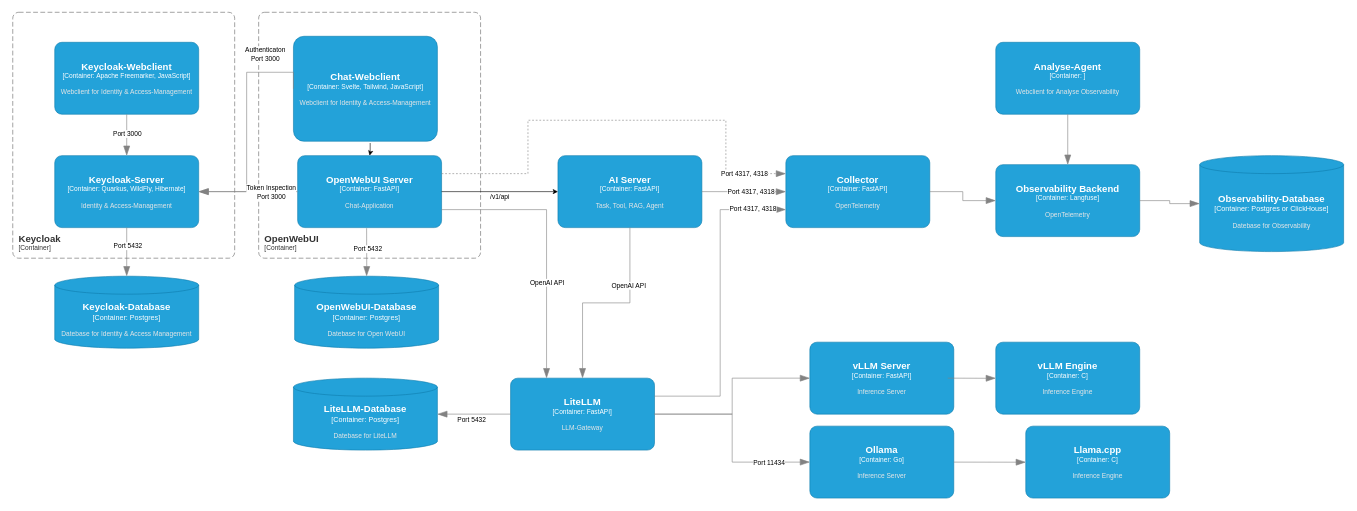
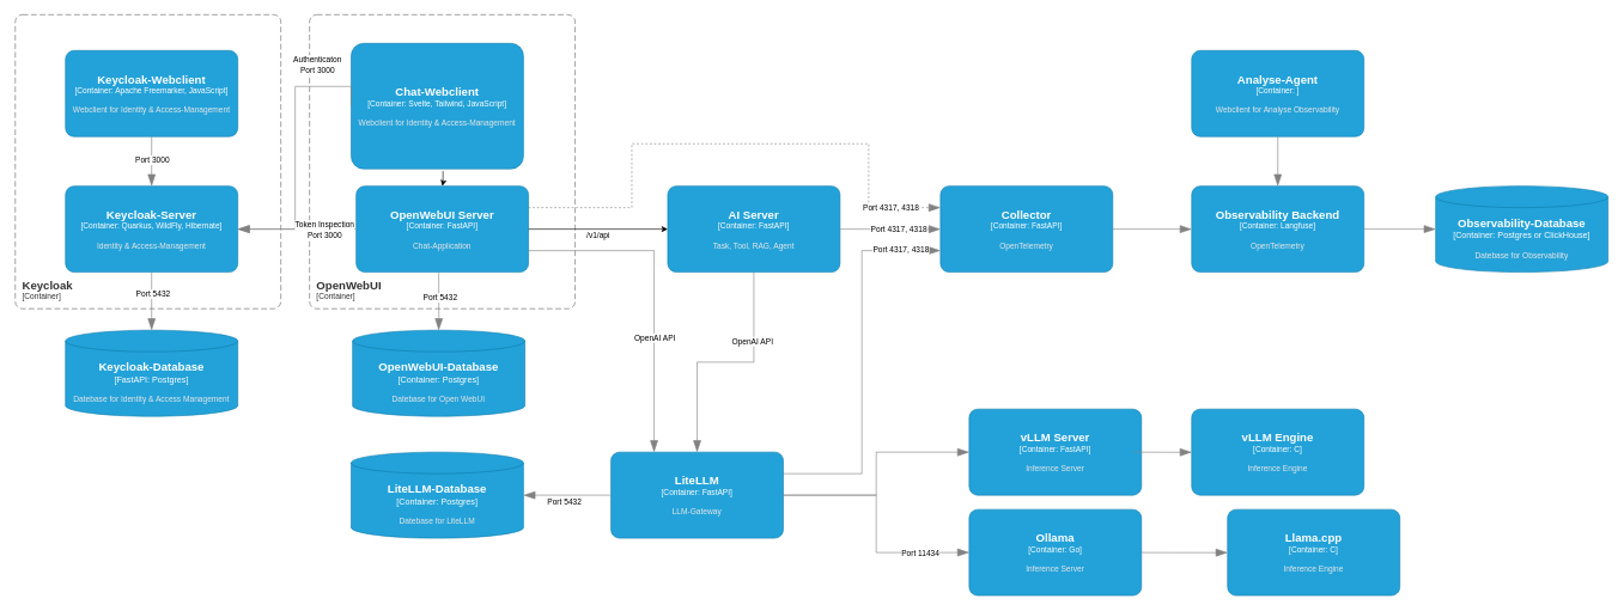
- <mxCell id="42" value="&lt;font style=&quot;font-size: 16px&quot;&gt;&lt;b&gt;Observability Backend&lt;/b&gt;&lt;/font&gt;&lt;div&gt;[Container: Langfuse]&lt;/div&gt;&lt;br&gt;&lt;div&gt;&lt;font style=&quot;font-size: 11px&quot;&gt;&lt;font color=&quot;#E6E6E6&quot;&gt;OpenTelemetry&lt;/font&gt;&lt;/div&gt;" style="rounded=1;whiteSpace=wrap;html=1;fontSize=11;labelBackgroundColor=none;fillColor=#23A2D9;fontColor=#ffffff;align=center;arcSize=10;strokeColor=#0E7DAD;metaEdit=1;resizable=0;points=[[0.25,0,0],[0.5,0,0],[0.75,0,0],[1,0.25,0],[1,0.5,0],[1,0.75,0],[0.75,1,0],[0.5,1,0],[0.25,1,0],[0,0.75,0],[0,0.5,0],[0,0.25,0]];" vertex="1" parent="1"><mxGeometry x="1659" y="274" width="240" height="120" as="geometry" /></mxCell>
+ <mxCell id="42" value="&lt;font style=&quot;font-size: 16px&quot;&gt;&lt;b&gt;Observability Backend&lt;/b&gt;&lt;/font&gt;&lt;div&gt;[Container: Langfuse]&lt;/div&gt;&lt;br&gt;&lt;div&gt;&lt;font style=&quot;font-size: 11px&quot;&gt;&lt;font color=&quot;#E6E6E6&quot;&gt;OpenTelemetry&lt;/font&gt;&lt;/div&gt;" style="rounded=1;whiteSpace=wrap;html=1;fontSize=11;labelBackgroundColor=none;fillColor=#23A2D9;fontColor=#ffffff;align=center;arcSize=10;strokeColor=#0E7DAD;metaEdit=1;resizable=0;points=[[0.25,0,0],[0.5,0,0],[0.75,0,0],[1,0.25,0],[1,0.5,0],[1,0.75,0],[0.75,1,0],[0.5,1,0],[0.25,1,0],[0,0.75,0],[0,0.5,0],[0,0.25,0]];" vertex="1" parent="1"><mxGeometry x="1659" y="259" width="240" height="120" as="geometry" /></mxCell>
- <mxCell id="43" value="&lt;font style=&quot;font-size: 16px&quot;&gt;&lt;b&gt;Observability-Database&lt;/b&gt;&lt;/font&gt;&lt;div&gt;[Container:&amp;nbsp;Postgres or ClickHouse]&lt;/div&gt;&lt;br&gt;&lt;div&gt;&lt;font style=&quot;font-size: 11px&quot;&gt;&lt;font color=&quot;#E6E6E6&quot;&gt;Datebase for Observability&lt;/font&gt;&lt;/div&gt;" style="shape=cylinder3;size=15;whiteSpace=wrap;html=1;boundedLbl=1;rounded=0;labelBackgroundColor=none;fillColor=#23A2D9;fontSize=12;fontColor=#ffffff;align=center;strokeColor=#0E7DAD;metaEdit=1;points=[[0.5,0,0],[1,0.25,0],[1,0.5,0],[1,0.75,0],[0.5,1,0],[0,0.75,0],[0,0.5,0],[0,0.25,0]];resizable=0;" vertex="1" parent="1"><mxGeometry x="1999" y="259" width="240" height="160" as="geometry" /></mxCell>
+ <mxCell id="43" value="&lt;font style=&quot;font-size: 16px&quot;&gt;&lt;b&gt;Observability-Database&lt;/b&gt;&lt;/font&gt;&lt;div&gt;[Container:&amp;nbsp;Postgres or ClickHouse]&lt;/div&gt;&lt;br&gt;&lt;div&gt;&lt;font style=&quot;font-size: 11px&quot;&gt;&lt;font color=&quot;#E6E6E6&quot;&gt;Datebase for Observability&lt;/font&gt;&lt;/div&gt;" style="shape=cylinder3;size=15;whiteSpace=wrap;html=1;boundedLbl=1;rounded=0;labelBackgroundColor=none;fillColor=#23A2D9;fontSize=12;fontColor=#ffffff;align=center;strokeColor=#0E7DAD;metaEdit=1;points=[[0.5,0,0],[1,0.25,0],[1,0.5,0],[1,0.75,0],[0.5,1,0],[0,0.75,0],[0,0.5,0],[0,0.25,0]];resizable=0;" vertex="1" parent="1"><mxGeometry x="1999" y="259" width="240" height="120" as="geometry" /></mxCell>
- <mxCell id="2" value="&lt;font style=&quot;font-size: 16px&quot;&gt;&lt;b&gt;Keycloak-Database&lt;/b&gt;&lt;/font&gt;&lt;div&gt;[Container:&amp;nbsp;Postgres]&lt;/div&gt;&lt;br&gt;&lt;div&gt;&lt;font style=&quot;font-size: 11px&quot;&gt;&lt;font color=&quot;#E6E6E6&quot;&gt;Datebase for Identity &amp; Access Management&lt;/font&gt;&lt;/div&gt;" style="shape=cylinder3;size=15;whiteSpace=wrap;html=1;boundedLbl=1;rounded=0;labelBackgroundColor=none;fillColor=#23A2D9;fontSize=12;fontColor=#ffffff;align=center;strokeColor=#0E7DAD;metaEdit=1;points=[[0.5,0,0],[1,0.25,0],[1,0.5,0],[1,0.75,0],[0.5,1,0],[0,0.75,0],[0,0.5,0],[0,0.25,0]];resizable=0;" parent="1" vertex="1"><mxGeometry x="90" y="460" width="240" height="120" as="geometry" /></mxCell>
+ <mxCell id="2" value="&lt;font style=&quot;font-size: 16px&quot;&gt;&lt;b&gt;Keycloak-Database&lt;/b&gt;&lt;/font&gt;&lt;div&gt;[FastAPI:&amp;nbsp;Postgres]&lt;/div&gt;&lt;br&gt;&lt;div&gt;&lt;font style=&quot;font-size: 11px&quot;&gt;&lt;font color=&quot;#E6E6E6&quot;&gt;Datebase for Identity &amp; Access Management&lt;/font&gt;&lt;/div&gt;" style="shape=cylinder3;size=15;whiteSpace=wrap;html=1;boundedLbl=1;rounded=0;labelBackgroundColor=none;fillColor=#23A2D9;fontSize=12;fontColor=#ffffff;align=center;strokeColor=#0E7DAD;metaEdit=1;points=[[0.5,0,0],[1,0.25,0],[1,0.5,0],[1,0.75,0],[0.5,1,0],[0,0.75,0],[0,0.5,0],[0,0.25,0]];resizable=0;" parent="1" vertex="1"><mxGeometry x="90" y="460" width="240" height="120" as="geometry" /></mxCell>
